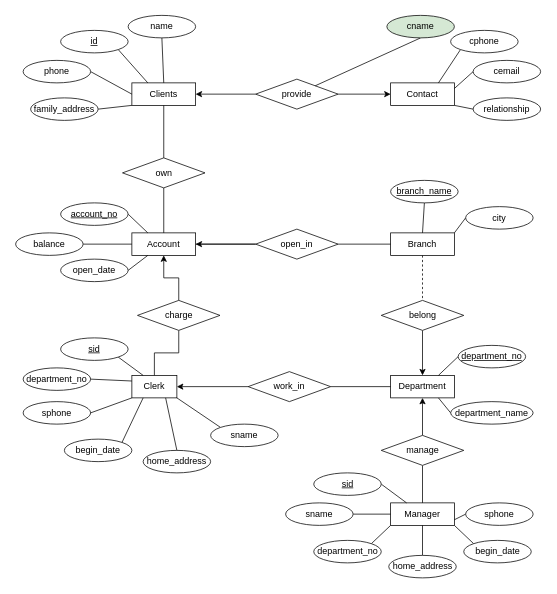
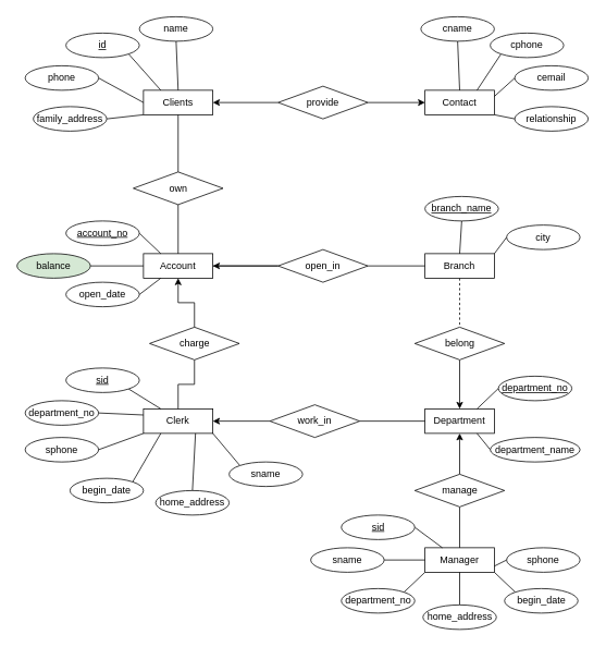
- <mxCell id="40" value="cname" style="ellipse;whiteSpace=wrap;html=1;fillColor=#d5e8d4;" vertex="1" parent="1"><mxGeometry x="515" y="20" width="90" height="30" as="geometry" /></mxCell>
+ <mxCell id="40" value="cname" style="ellipse;whiteSpace=wrap;html=1;" vertex="1" parent="1"><mxGeometry x="515" y="20" width="90" height="30" as="geometry" /></mxCell>
- <mxCell id="39" style="edgeStyle=none;rounded=0;orthogonalLoop=1;jettySize=auto;html=1;exitX=0.5;exitY=1;exitDx=0;exitDy=0;endArrow=none;endFill=0;" edge="1" parent="1" source="40" target="30"><mxGeometry relative="1" as="geometry" /></mxCell>
+ <mxCell id="39" style="edgeStyle=none;rounded=0;orthogonalLoop=1;jettySize=auto;html=1;exitX=0.5;exitY=1;exitDx=0;exitDy=0;entryX=0.5;entryY=0;entryDx=0;entryDy=0;endArrow=none;endFill=0;" edge="1" parent="1" source="40" target="27"><mxGeometry relative="1" as="geometry" /></mxCell>
- <mxCell id="50" value="balance" style="ellipse;whiteSpace=wrap;html=1;" vertex="1" parent="1"><mxGeometry x="20" y="310" width="90" height="30" as="geometry" /></mxCell>
+ <mxCell id="50" value="balance" style="ellipse;whiteSpace=wrap;html=1;fillColor=#d5e8d4;" vertex="1" parent="1"><mxGeometry x="20" y="310" width="90" height="30" as="geometry" /></mxCell>
- <mxCell id="5" value="Clerk" style="rounded=0;whiteSpace=wrap;html=1;" vertex="1" parent="1"><mxGeometry x="175" y="500" width="60" height="30" as="geometry" /></mxCell>
+ <mxCell id="5" value="Clerk" style="rounded=0;whiteSpace=wrap;html=1;" vertex="1" parent="1"><mxGeometry x="175" y="500" width="85" height="30" as="geometry" /></mxCell>
